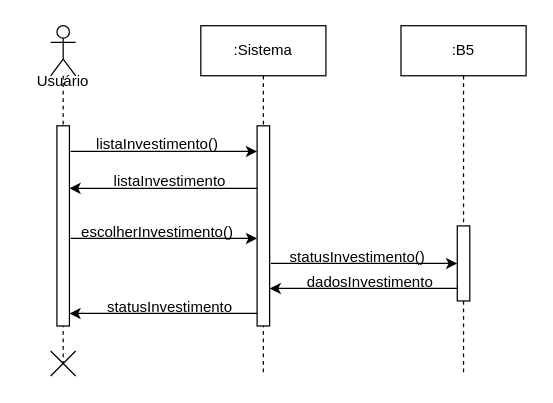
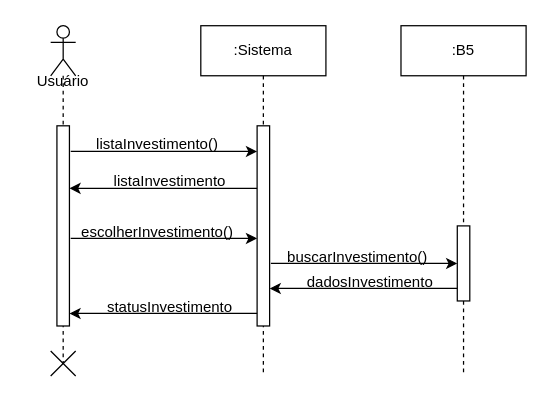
- <mxCell id="16" value="statusInvestimento()" style="text;html=1;align=center;verticalAlign=middle;resizable=0;points=[];autosize=1;strokeColor=none;fillColor=none;" vertex="1" parent="1"><mxGeometry x="215" y="190" width="140" height="30" as="geometry" /></mxCell>
+ <mxCell id="16" value="buscarInvestimento()" style="text;html=1;align=center;verticalAlign=middle;resizable=0;points=[];autosize=1;strokeColor=none;fillColor=none;" vertex="1" parent="1"><mxGeometry x="215" y="190" width="140" height="30" as="geometry" /></mxCell>
